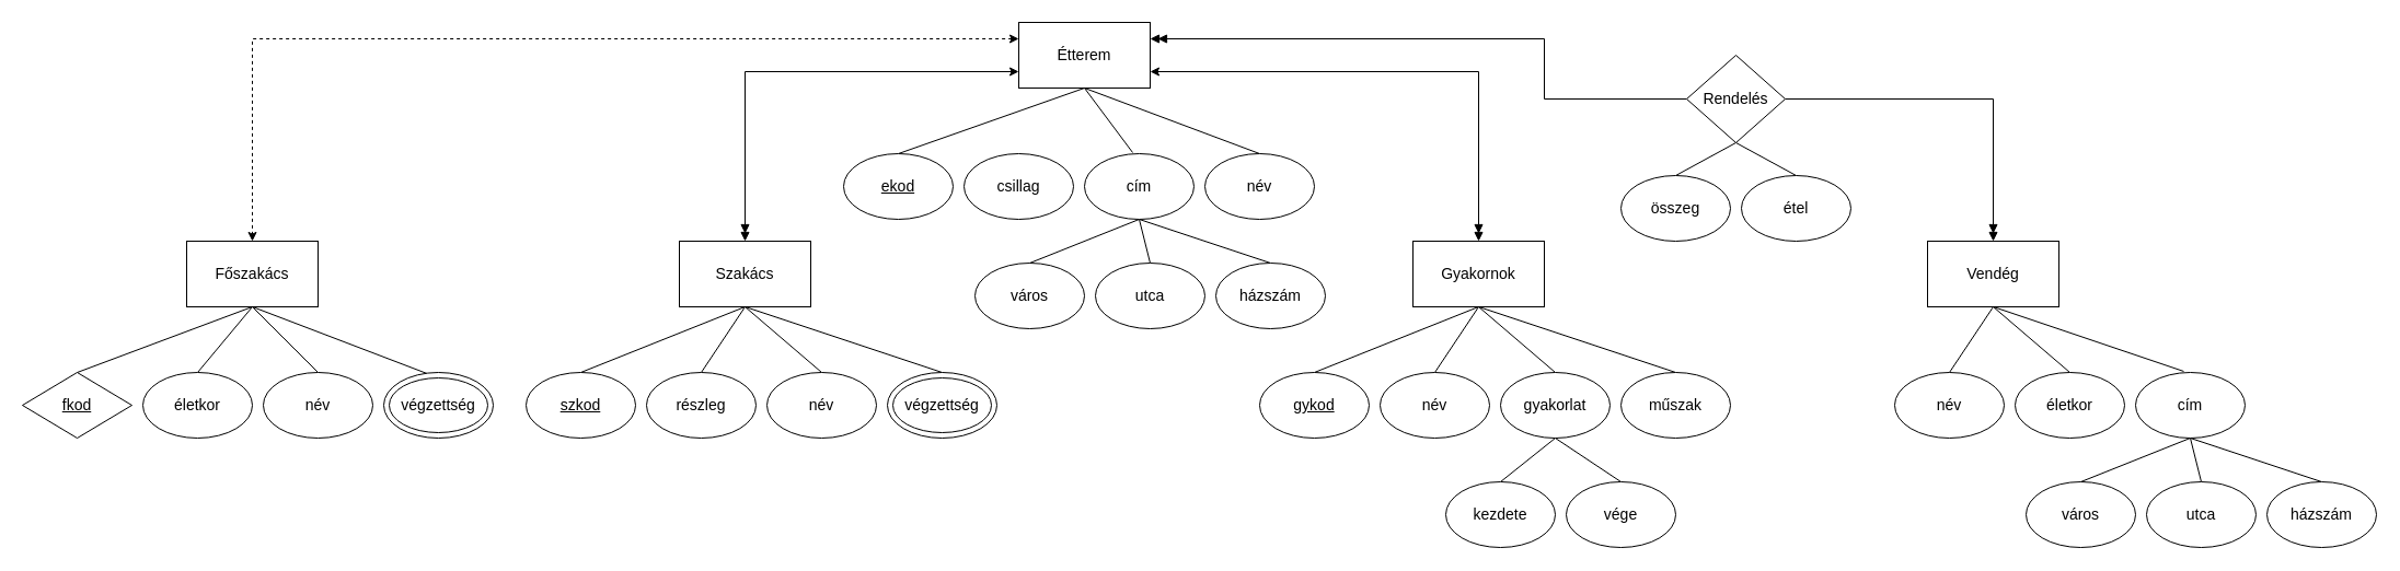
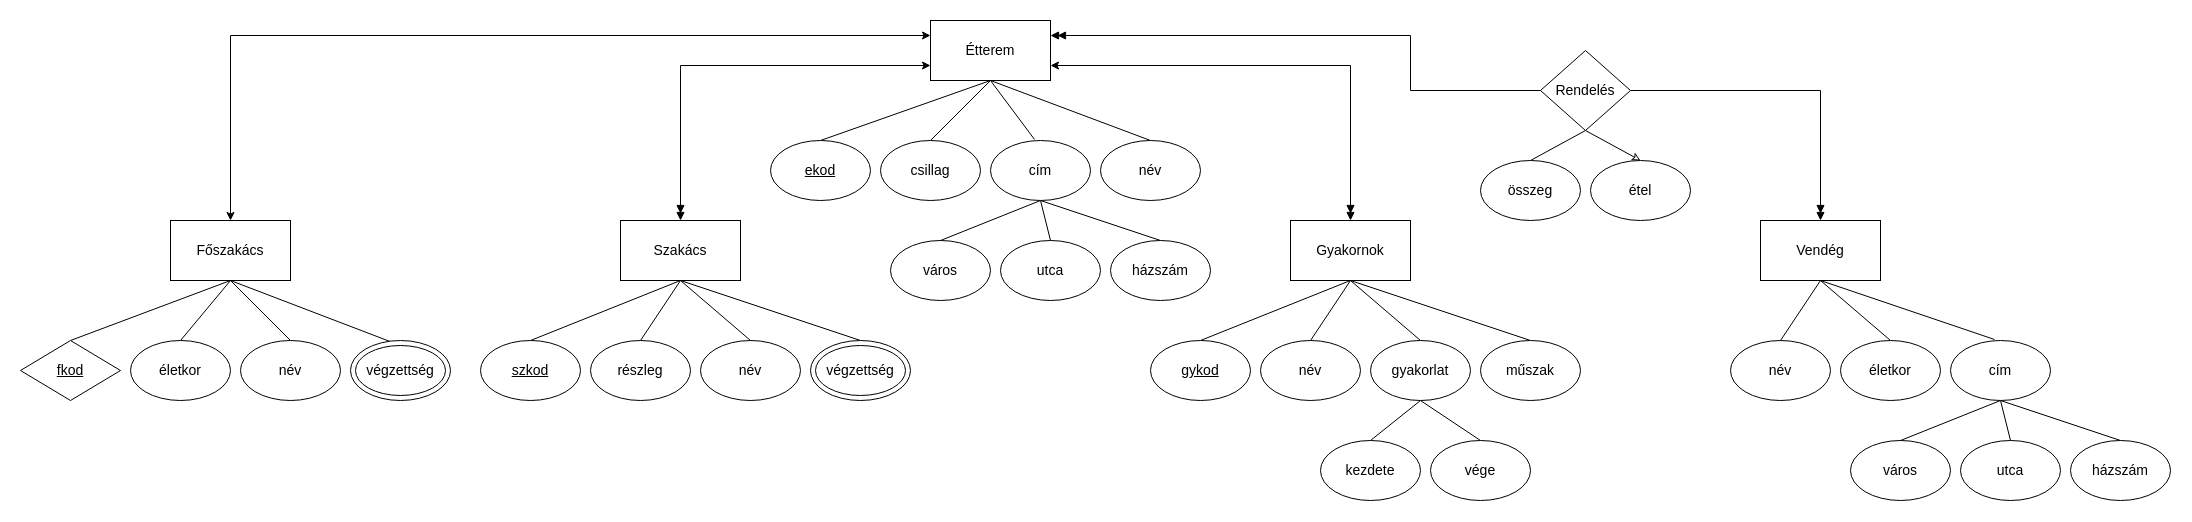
- <mxCell id="7" style="edgeStyle=orthogonalEdgeStyle;rounded=0;orthogonalLoop=1;jettySize=auto;html=1;exitX=0;exitY=0.25;exitDx=0;exitDy=0;entryX=0.5;entryY=0;entryDx=0;entryDy=0;fontSize=14;startArrow=classic;startFill=1;endArrow=classic;endFill=1;dashed=1;" edge="1" parent="1" source="10" target="25"><mxGeometry relative="1" as="geometry" /></mxCell>
+ <mxCell id="7" style="edgeStyle=orthogonalEdgeStyle;rounded=0;orthogonalLoop=1;jettySize=auto;html=1;exitX=0;exitY=0.25;exitDx=0;exitDy=0;entryX=0.5;entryY=0;entryDx=0;entryDy=0;fontSize=14;startArrow=classic;startFill=1;endArrow=classic;endFill=1;" edge="1" parent="1" source="10" target="25"><mxGeometry relative="1" as="geometry" /></mxCell>
+ <mxCell id="4" style="edgeStyle=none;rounded=0;orthogonalLoop=1;jettySize=auto;html=1;exitX=0.5;exitY=1;exitDx=0;exitDy=0;entryX=0.5;entryY=0;entryDx=0;entryDy=0;fontSize=14;endArrow=none;endFill=0;" edge="1" parent="1" source="10" target="54"><mxGeometry relative="1" as="geometry" /></mxCell>
- <mxCell id="71" style="edgeStyle=none;rounded=0;orthogonalLoop=1;jettySize=auto;html=1;exitX=0.5;exitY=1;exitDx=0;exitDy=0;entryX=0.5;entryY=0;entryDx=0;entryDy=0;fontSize=14;startArrow=none;startFill=0;endArrow=none;endFill=0;" edge="1" parent="1" source="72" target="74"><mxGeometry relative="1" as="geometry" /></mxCell>
+ <mxCell id="71" style="edgeStyle=none;rounded=0;orthogonalLoop=1;jettySize=auto;html=1;exitX=0.5;exitY=1;exitDx=0;exitDy=0;entryX=0.5;entryY=0;entryDx=0;entryDy=0;fontSize=14;startArrow=none;startFill=0;endArrow=classic;endFill=0;" edge="1" parent="1" source="72" target="74"><mxGeometry relative="1" as="geometry" /></mxCell>
